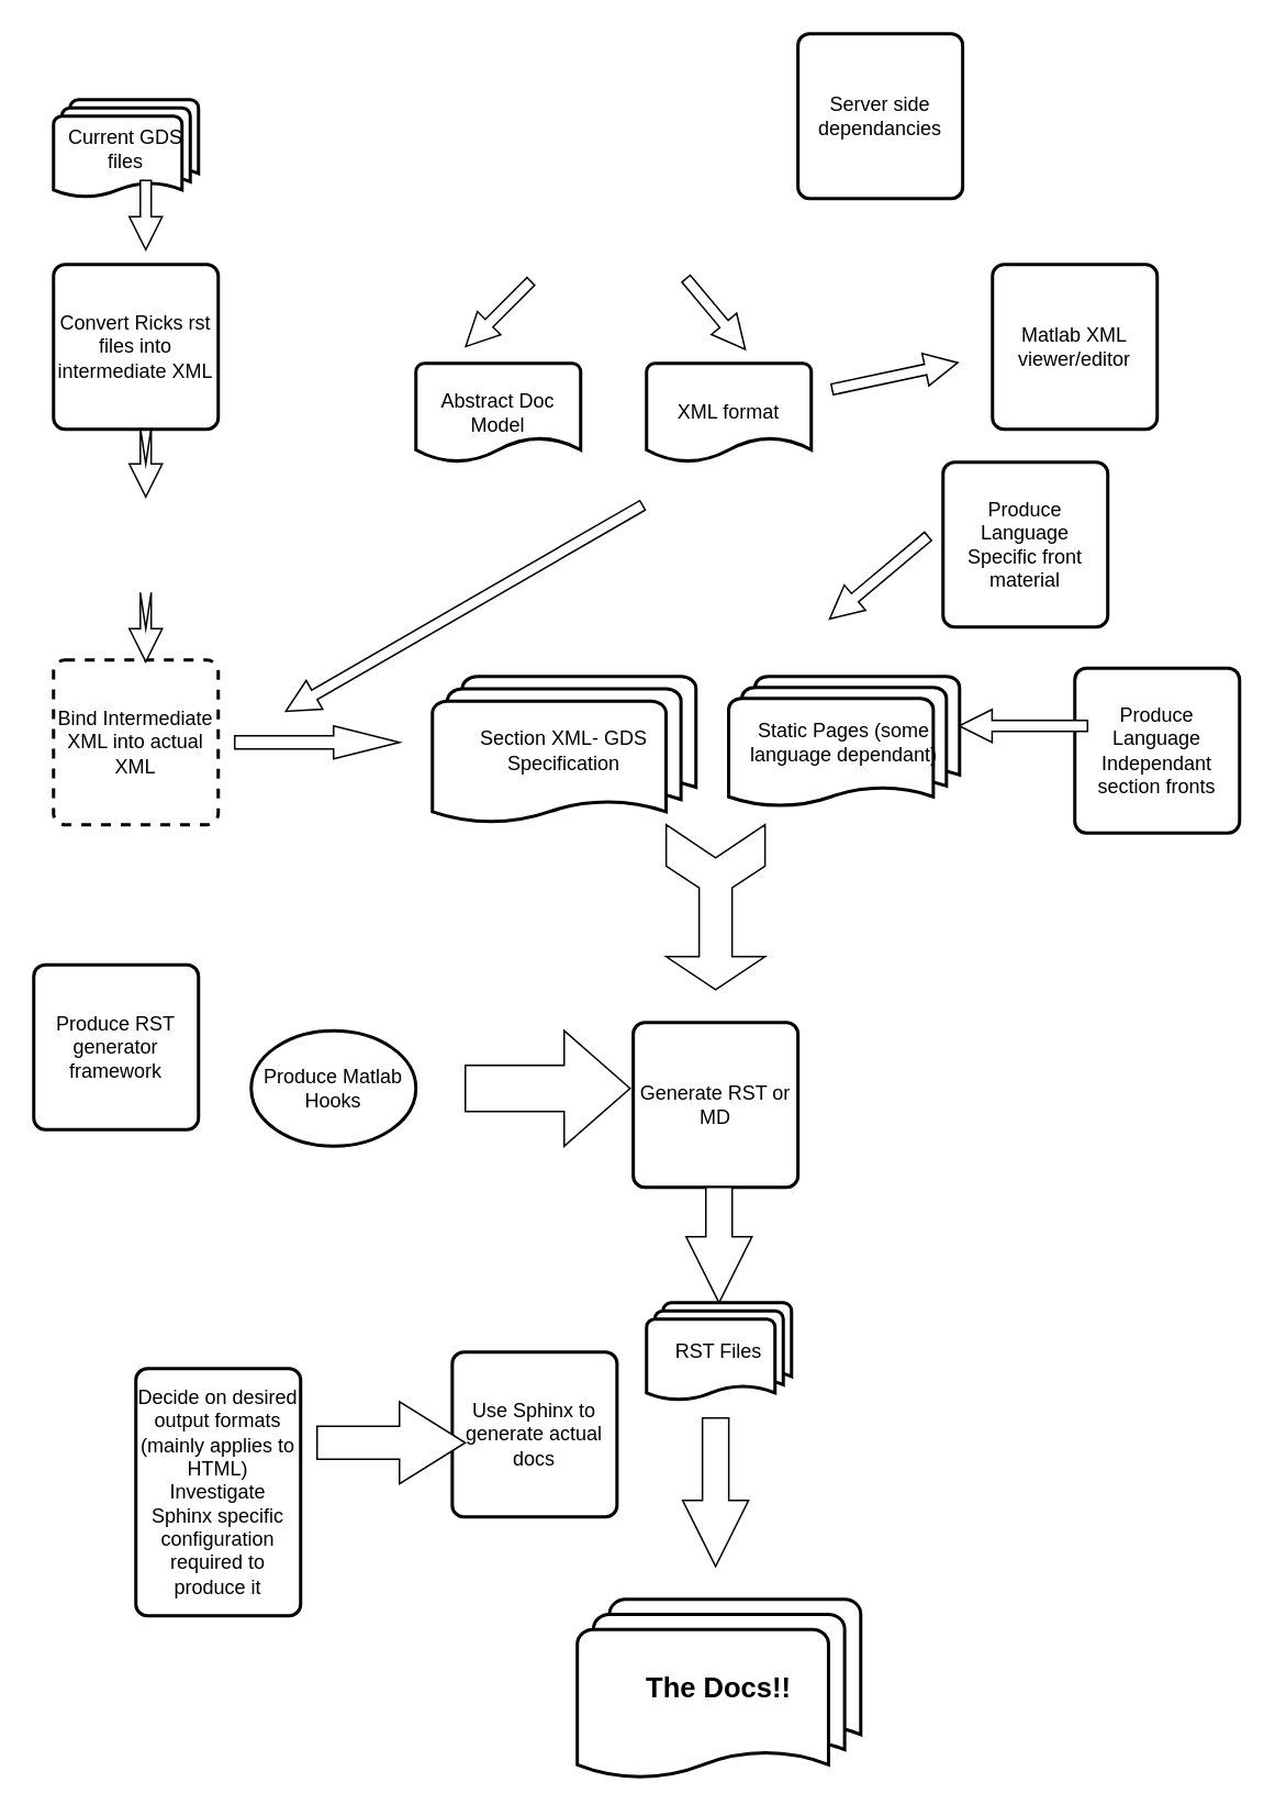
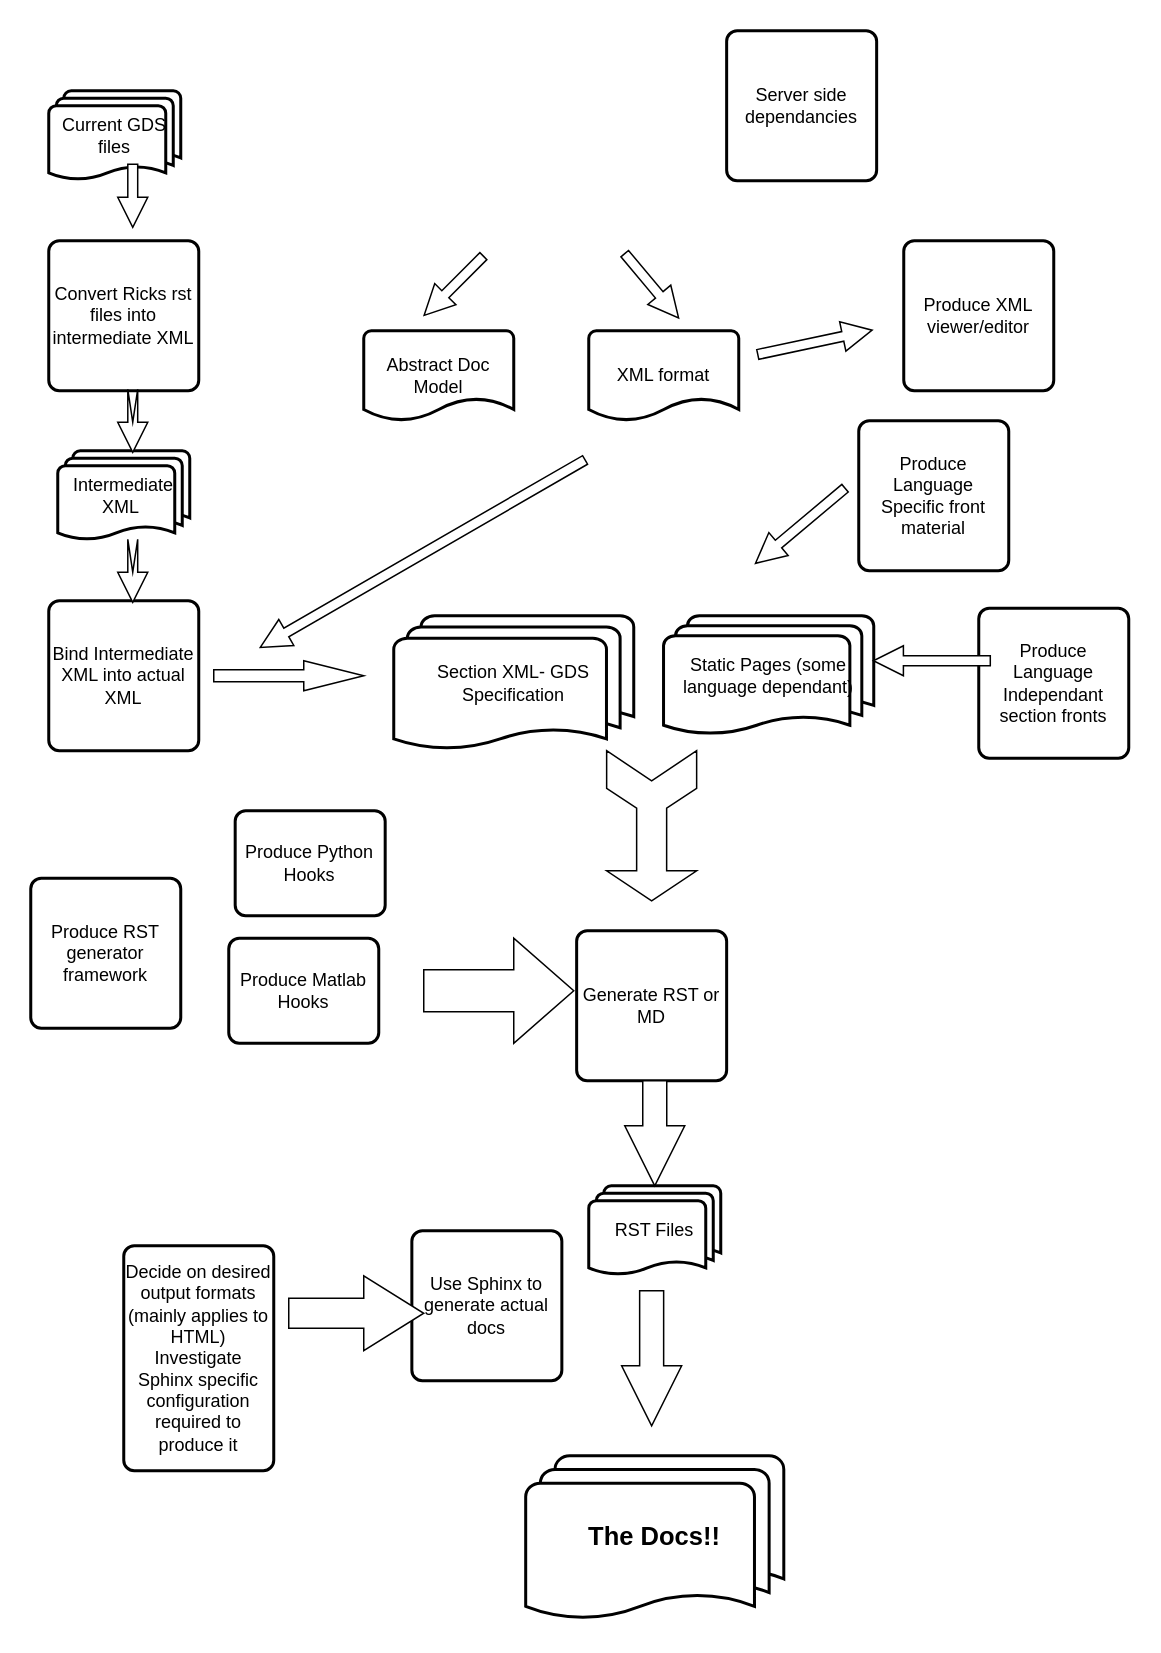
- <mxCell id="7" value="Matlab XML viewer/editor" style="rounded=1;whiteSpace=wrap;html=1;absoluteArcSize=1;arcSize=14;strokeWidth=2;" parent="1" vertex="1"><mxGeometry x="602" y="160" width="100" height="100" as="geometry" /></mxCell>
+ <mxCell id="7" value="Produce XML viewer/editor" style="rounded=1;whiteSpace=wrap;html=1;absoluteArcSize=1;arcSize=14;strokeWidth=2;" parent="1" vertex="1"><mxGeometry x="602" y="160" width="100" height="100" as="geometry" /></mxCell>
- <mxCell id="2" value="Abstract Doc Model" style="strokeWidth=2;html=1;shape=mxgraph.flowchart.document2;whiteSpace=wrap;size=0.25;" parent="1" vertex="1"><mxGeometry x="252" y="220" width="100" height="60" as="geometry" /></mxCell>
+ <mxCell id="2" value="Abstract Doc Model" style="strokeWidth=2;html=1;shape=mxgraph.flowchart.document2;whiteSpace=wrap;size=0.25;" parent="1" vertex="1"><mxGeometry x="242" y="220" width="100" height="60" as="geometry" /></mxCell>
+ <mxCell id="4" value="Intermediate XML&amp;nbsp;" style="strokeWidth=2;html=1;shape=mxgraph.flowchart.multi-document;whiteSpace=wrap;" parent="1" vertex="1"><mxGeometry x="38" y="300" width="88" height="60" as="geometry" /></mxCell>
- <mxCell id="6" value="Bind Intermediate XML into actual XML&lt;br&gt;" style="rounded=1;whiteSpace=wrap;html=1;absoluteArcSize=1;arcSize=14;strokeWidth=2;dashed=1;" parent="1" vertex="1"><mxGeometry x="32" y="400" width="100" height="100" as="geometry" /></mxCell>
+ <mxCell id="6" value="Bind Intermediate XML into actual XML&lt;br&gt;" style="rounded=1;whiteSpace=wrap;html=1;absoluteArcSize=1;arcSize=14;strokeWidth=2;" parent="1" vertex="1"><mxGeometry x="32" y="400" width="100" height="100" as="geometry" /></mxCell>
+ <mxCell id="16" value="Produce Python Hooks" style="rounded=1;whiteSpace=wrap;html=1;absoluteArcSize=1;arcSize=14;strokeWidth=2;" parent="1" vertex="1"><mxGeometry x="156.29" y="540" width="100" height="70" as="geometry" /></mxCell>
- <mxCell id="15" value="Produce Matlab Hooks" style="ellipse;whiteSpace=wrap;html=1;absoluteArcSize=1;arcSize=14;strokeWidth=2;" parent="1" vertex="1"><mxGeometry x="152" y="625" width="100" height="70" as="geometry" /></mxCell>
+ <mxCell id="15" value="Produce Matlab Hooks" style="rounded=1;whiteSpace=wrap;html=1;absoluteArcSize=1;arcSize=14;strokeWidth=2;" parent="1" vertex="1"><mxGeometry x="152" y="625" width="100" height="70" as="geometry" /></mxCell>
